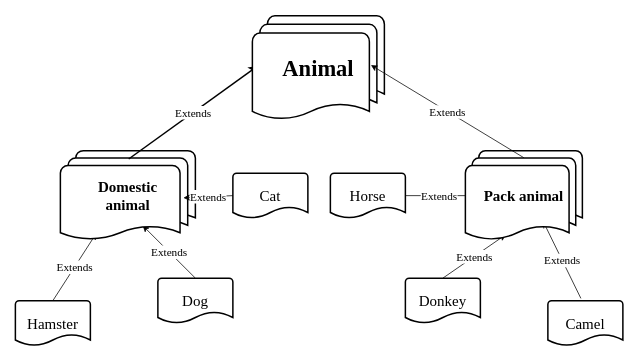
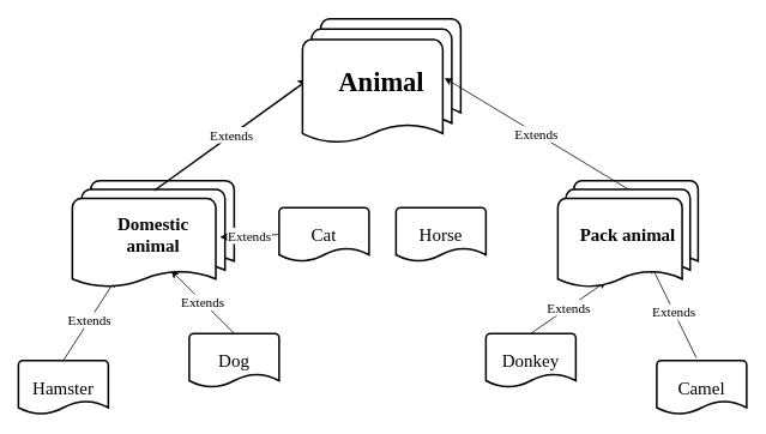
- <mxCell id="6" value="Extends" style="endArrow=classic;html=1;rounded=0;exitX=1;exitY=0.5;exitDx=0;exitDy=0;exitPerimeter=0;entryX=0.064;entryY=0.5;entryDx=0;entryDy=0;entryPerimeter=0;fontFamily=Comic Sans MS;fontSize=15;" edge="1" parent="1" source="17" target="10"><mxGeometry width="50" height="50" relative="1" as="geometry"><mxPoint x="100" y="430" as="sourcePoint" /><mxPoint x="186" y="328" as="targetPoint" /></mxGeometry></mxCell>
